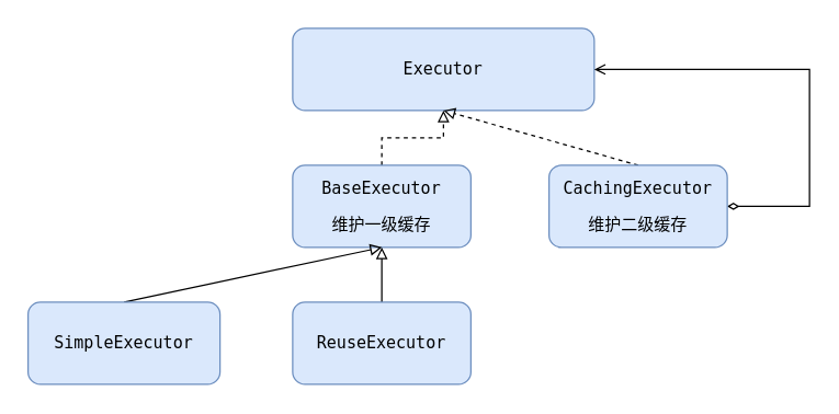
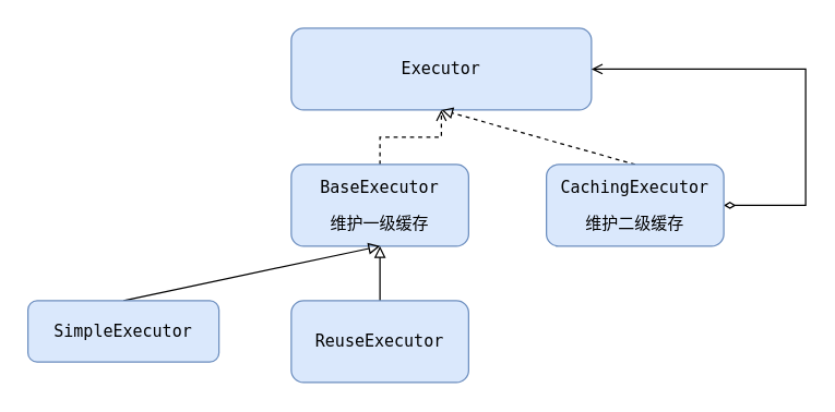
- <mxCell id="3" style="edgeStyle=orthogonalEdgeStyle;rounded=0;orthogonalLoop=1;jettySize=auto;html=1;exitX=0.5;exitY=0;exitDx=0;exitDy=0;entryX=0.5;entryY=1;entryDx=0;entryDy=0;dashed=1;endArrow=block;endFill=0;" parent="1" source="4" target="2" edge="1"><mxGeometry relative="1" as="geometry" /></mxCell>
+ <mxCell id="3" style="edgeStyle=orthogonalEdgeStyle;rounded=0;orthogonalLoop=1;jettySize=auto;html=1;exitX=0.5;exitY=0;exitDx=0;exitDy=0;entryX=0.5;entryY=1;entryDx=0;entryDy=0;dashed=1;endArrow=open;endFill=0;" parent="1" source="4" target="2" edge="1"><mxGeometry relative="1" as="geometry" /></mxCell>
- <mxCell id="9" value="&lt;pre&gt;&lt;pre&gt;SimpleExecutor&lt;/pre&gt;&lt;/pre&gt;" style="rounded=1;whiteSpace=wrap;html=1;fillColor=#dae8fc;strokeColor=#6c8ebf;" parent="1" vertex="1"><mxGeometry x="20" y="220" width="140" height="60" as="geometry" /></mxCell>
+ <mxCell id="9" value="&lt;pre&gt;&lt;pre&gt;SimpleExecutor&lt;/pre&gt;&lt;/pre&gt;" style="rounded=1;whiteSpace=wrap;html=1;fillColor=#dae8fc;strokeColor=#6c8ebf;" parent="1" vertex="1"><mxGeometry x="20" y="220" width="140" height="45" as="geometry" /></mxCell>
